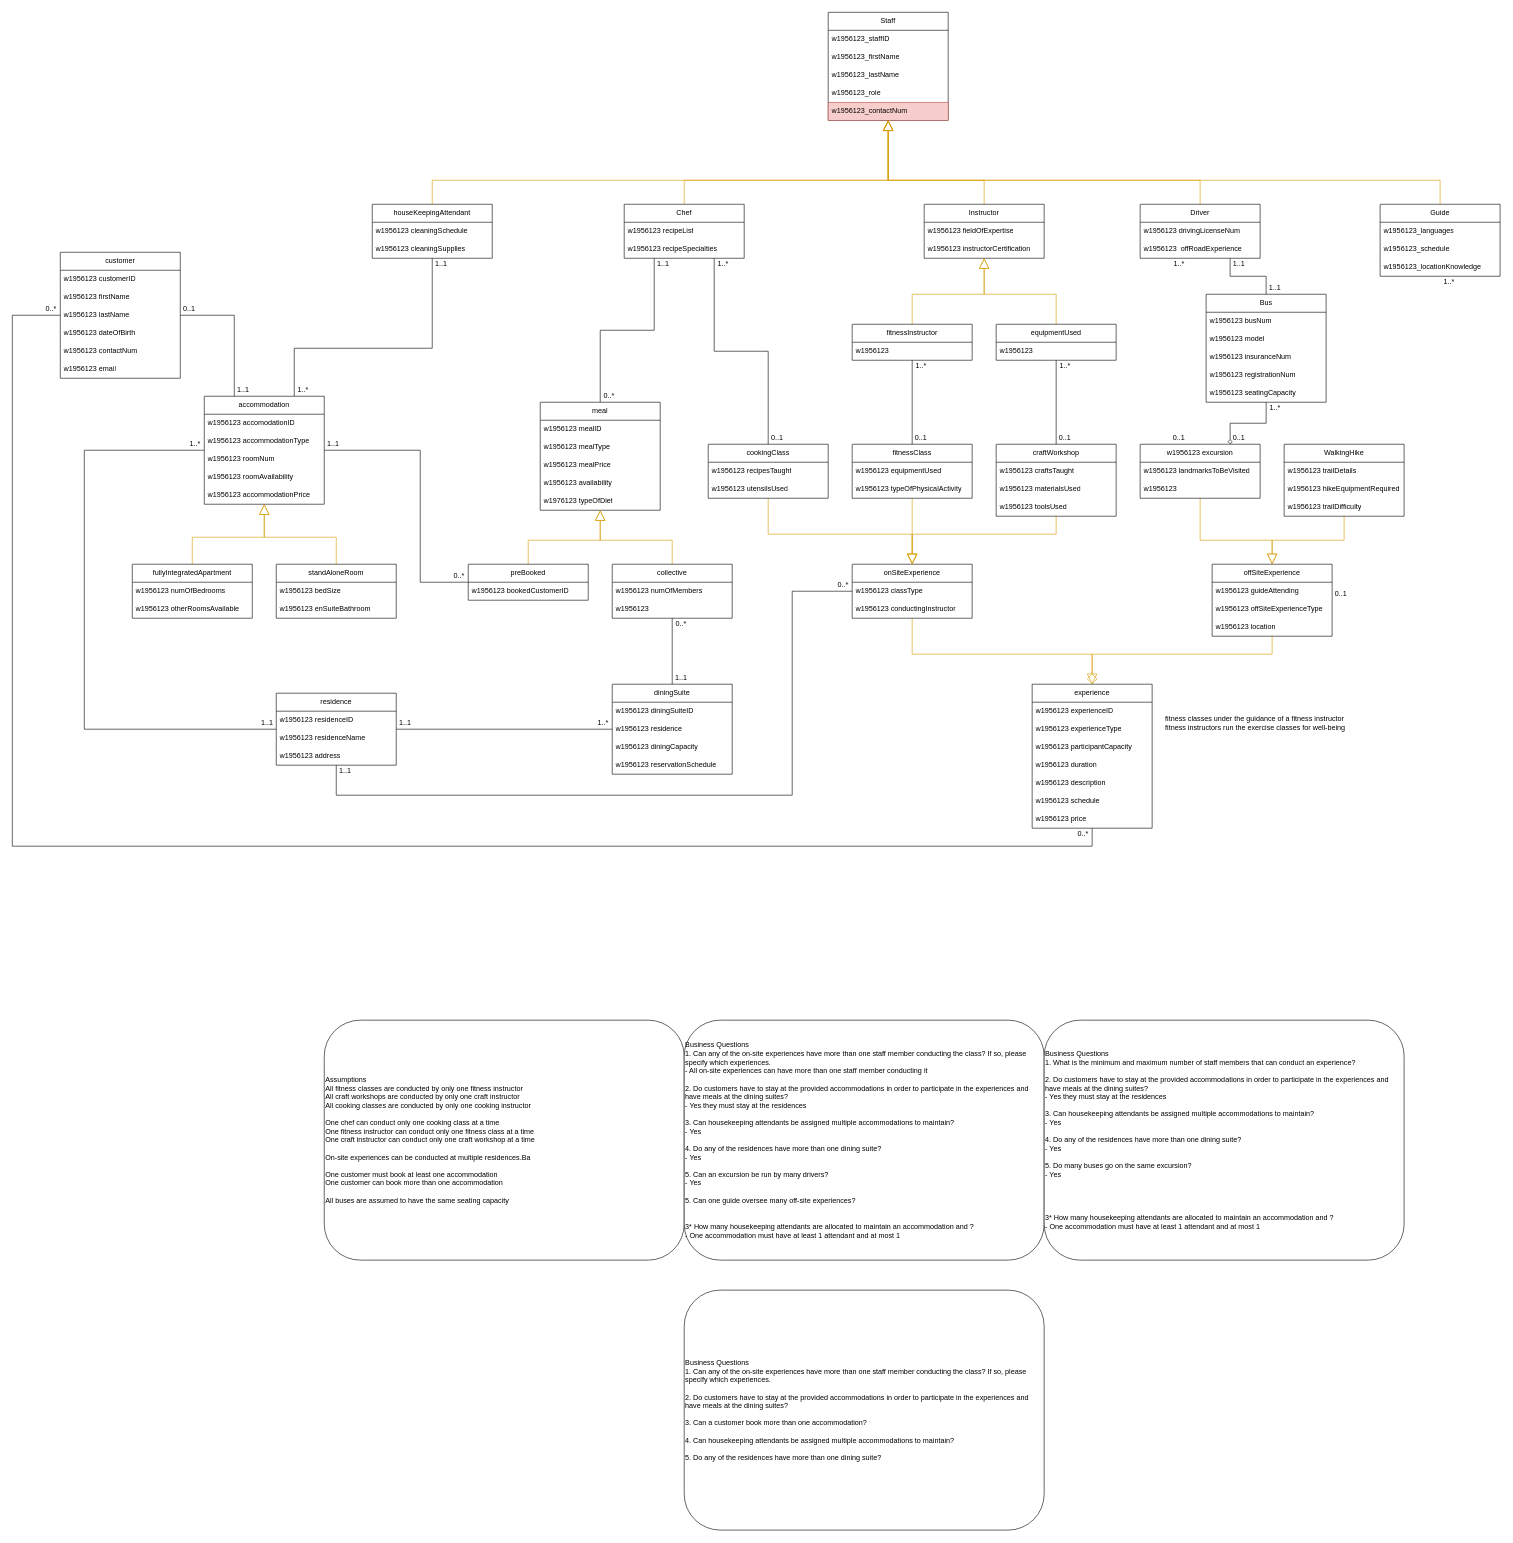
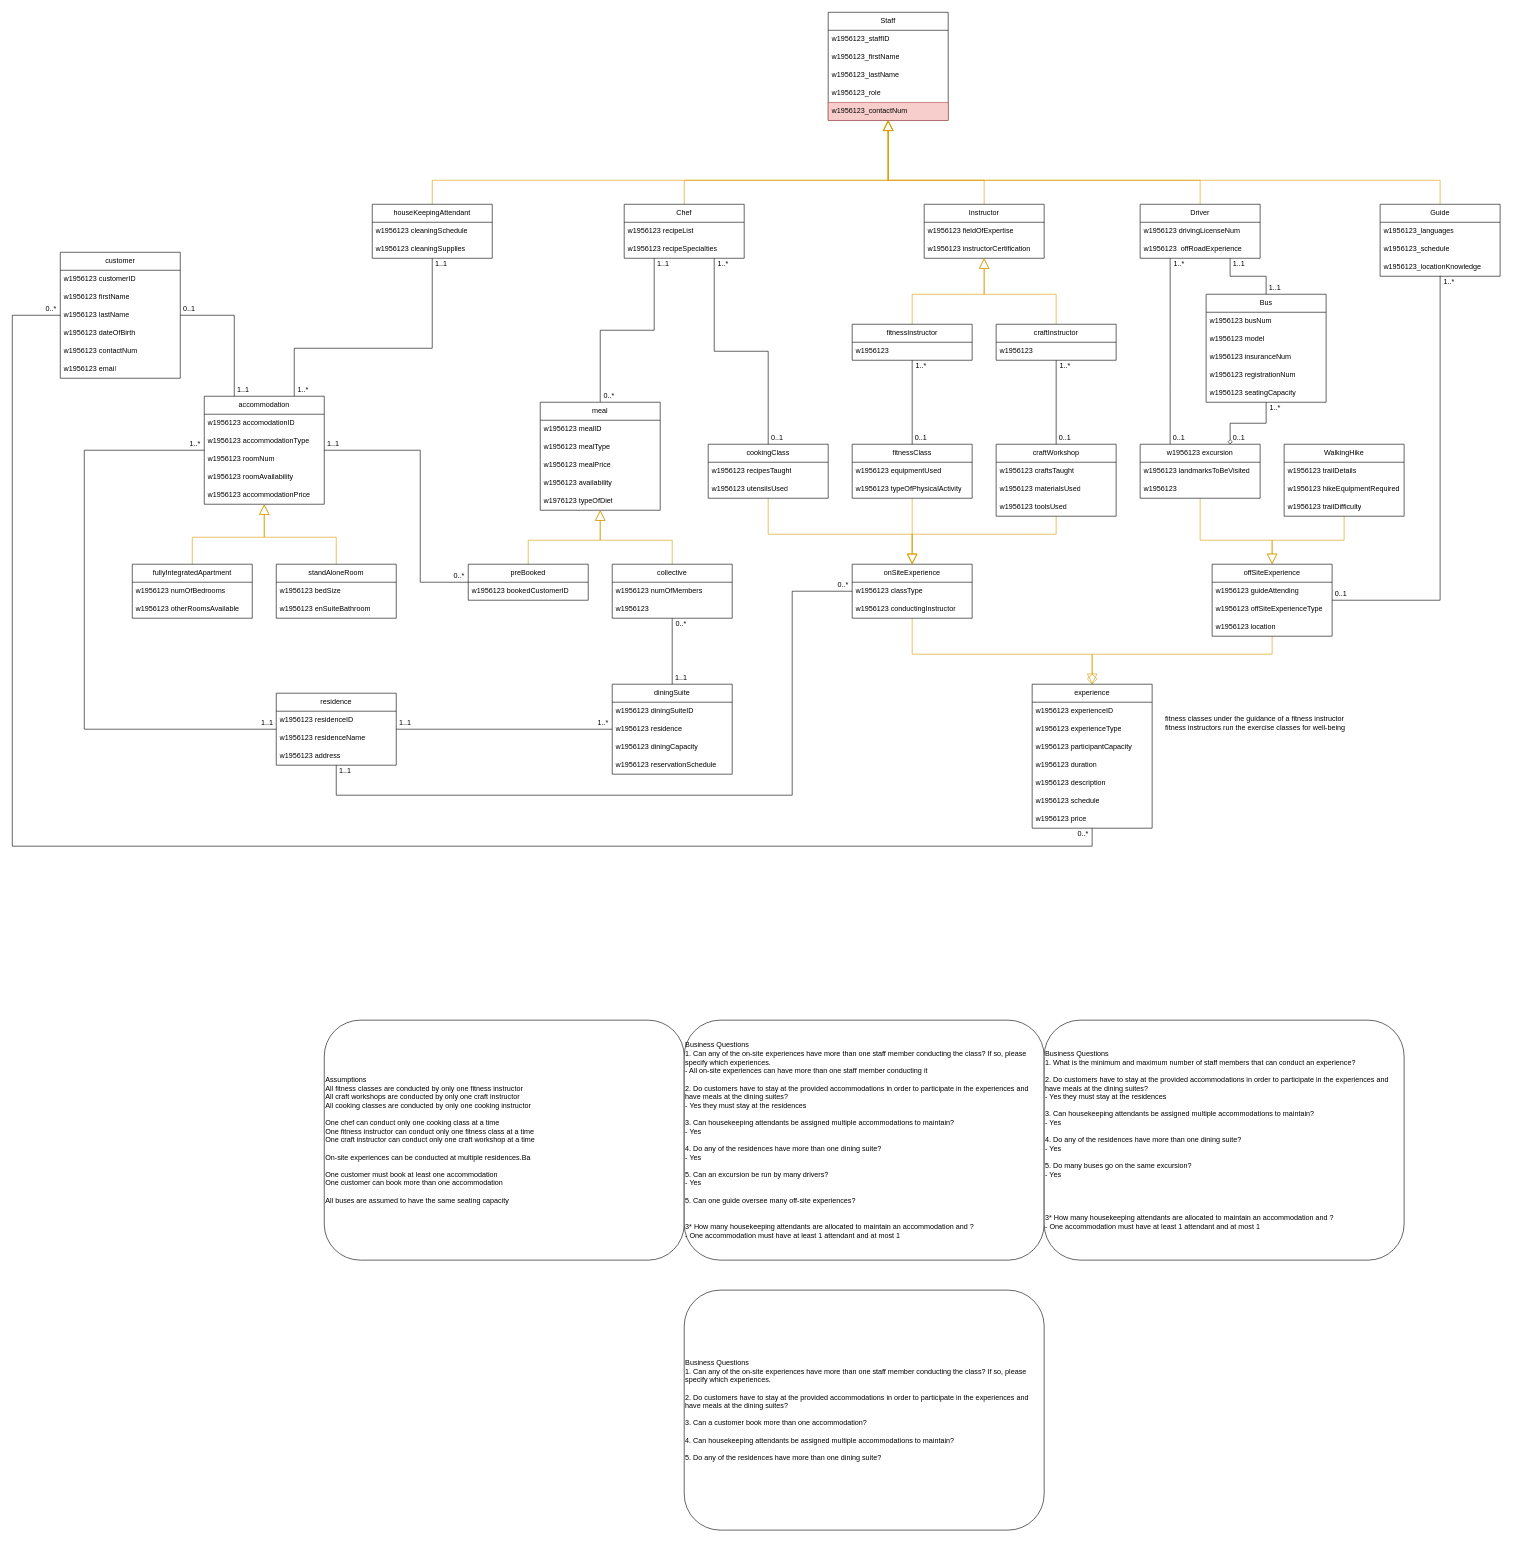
- <mxCell id="67" value="equipmentUsed" style="swimlane;fontStyle=0;childLayout=stackLayout;horizontal=1;startSize=30;horizontalStack=0;resizeParent=1;resizeParentMax=0;resizeLast=0;collapsible=1;marginBottom=0;whiteSpace=wrap;html=1;" parent="1" vertex="1"><mxGeometry x="1660" y="540" width="200" height="60" as="geometry"><mxRectangle x="310" y="310" width="60" height="30" as="alternateBounds" /></mxGeometry></mxCell>
+ <mxCell id="67" value="craftInstructor" style="swimlane;fontStyle=0;childLayout=stackLayout;horizontal=1;startSize=30;horizontalStack=0;resizeParent=1;resizeParentMax=0;resizeLast=0;collapsible=1;marginBottom=0;whiteSpace=wrap;html=1;" parent="1" vertex="1"><mxGeometry x="1660" y="540" width="200" height="60" as="geometry"><mxRectangle x="310" y="310" width="60" height="30" as="alternateBounds" /></mxGeometry></mxCell>
+ <mxCell id="31" style="edgeStyle=orthogonalEdgeStyle;rounded=0;orthogonalLoop=1;jettySize=auto;html=1;entryX=0.25;entryY=1;entryDx=0;entryDy=0;exitX=0.25;exitY=0;exitDx=0;exitDy=0;endArrow=none;endFill=0;" parent="1" source="33" target="12" edge="1"><mxGeometry relative="1" as="geometry"><mxPoint x="1910" y="500" as="targetPoint" /><Array as="points"><mxPoint x="1950" y="640" /><mxPoint x="1950" y="640" /></Array></mxGeometry></mxCell>
+ <mxCell id="125" style="edgeStyle=orthogonalEdgeStyle;rounded=0;orthogonalLoop=1;jettySize=auto;html=1;exitX=0.5;exitY=0.97;exitDx=0;exitDy=0;exitPerimeter=0;endArrow=none;endFill=0;entryX=1;entryY=0.5;entryDx=0;entryDy=0;" parent="1" source="30" target="42" edge="1"><mxGeometry relative="1" as="geometry"><mxPoint x="2140" y="950" as="targetPoint" /><Array as="points"><mxPoint x="2400" y="1000" /></Array></mxGeometry></mxCell>
